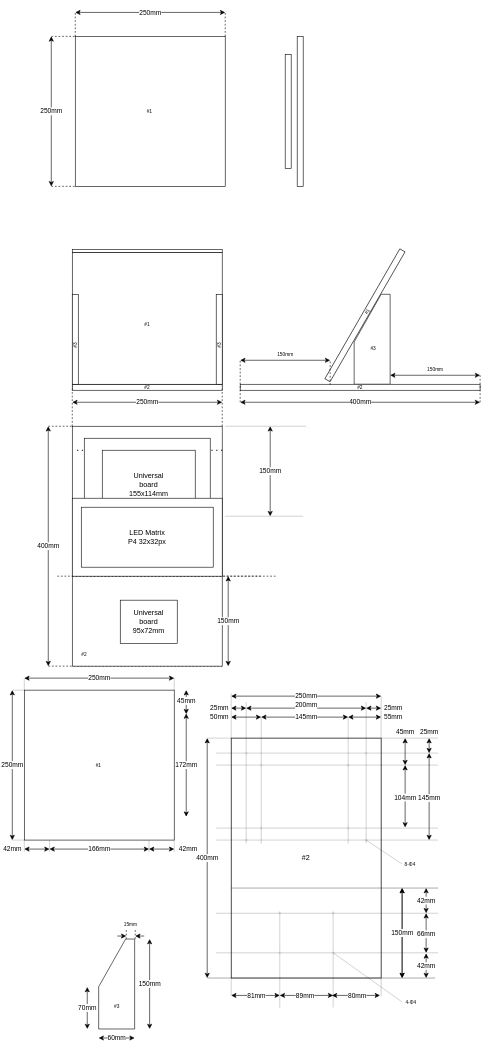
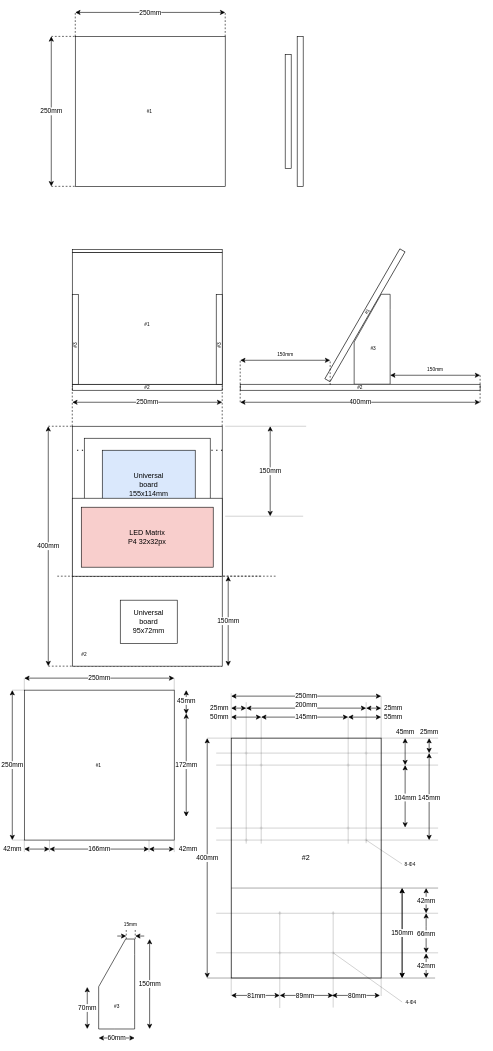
- <mxCell id="126" value="&lt;span&gt;Universal&lt;/span&gt;&lt;br&gt;&lt;span&gt;board&lt;/span&gt;&lt;br&gt;&lt;span&gt;155x114mm&lt;/span&gt;" style="rounded=0;whiteSpace=wrap;html=1;rotation=0;direction=south;" vertex="1" parent="1"><mxGeometry x="170" y="750" width="155" height="114" as="geometry" /></mxCell>
+ <mxCell id="126" value="&lt;span&gt;Universal&lt;/span&gt;&lt;br&gt;&lt;span&gt;board&lt;/span&gt;&lt;br&gt;&lt;span&gt;155x114mm&lt;/span&gt;" style="rounded=0;whiteSpace=wrap;html=1;rotation=0;direction=south;fillColor=#dae8fc;" vertex="1" parent="1"><mxGeometry x="170" y="750" width="155" height="114" as="geometry" /></mxCell>
- <mxCell id="128" value="LED Matrix&lt;br&gt;P4 32x32px" style="rounded=0;whiteSpace=wrap;html=1;rotation=0;direction=north;" parent="1" vertex="1"><mxGeometry x="135" y="845" width="220" height="100" as="geometry" /></mxCell>
+ <mxCell id="128" value="LED Matrix&lt;br&gt;P4 32x32px" style="rounded=0;whiteSpace=wrap;html=1;rotation=0;direction=north;fillColor=#f8cecc;" parent="1" vertex="1"><mxGeometry x="135" y="845" width="220" height="100" as="geometry" /></mxCell>
